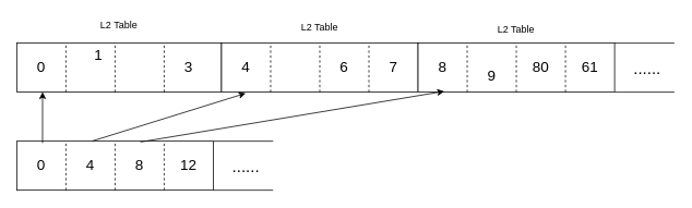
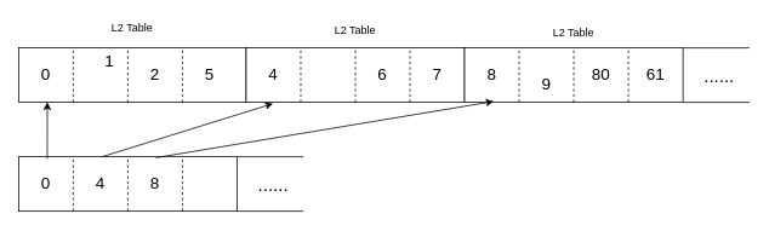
+ <mxCell id="19" value="&lt;font style=&quot;font-size: 18px&quot;&gt;2&lt;/font&gt;" style="text;html=1;strokeColor=none;fillColor=none;align=center;verticalAlign=middle;whiteSpace=wrap;rounded=0;" vertex="1" parent="1"><mxGeometry x="150" y="72" width="40" height="20" as="geometry" /></mxCell>
- <mxCell id="20" value="&lt;font style=&quot;font-size: 18px&quot;&gt;3&lt;/font&gt;" style="text;html=1;strokeColor=none;fillColor=none;align=center;verticalAlign=middle;whiteSpace=wrap;rounded=0;" vertex="1" parent="1"><mxGeometry x="210" y="72" width="40" height="20" as="geometry" /></mxCell>
+ <mxCell id="20" value="&lt;font style=&quot;font-size: 18px&quot;&gt;5&lt;/font&gt;" style="text;html=1;strokeColor=none;fillColor=none;align=center;verticalAlign=middle;whiteSpace=wrap;rounded=0;" vertex="1" parent="1"><mxGeometry x="210" y="72" width="40" height="20" as="geometry" /></mxCell>
- <mxCell id="35" value="&lt;font style=&quot;font-size: 18px&quot;&gt;12&lt;/font&gt;" style="text;html=1;strokeColor=none;fillColor=none;align=center;verticalAlign=middle;whiteSpace=wrap;rounded=0;" vertex="1" parent="1"><mxGeometry x="210" y="192" width="40" height="20" as="geometry" /></mxCell>
